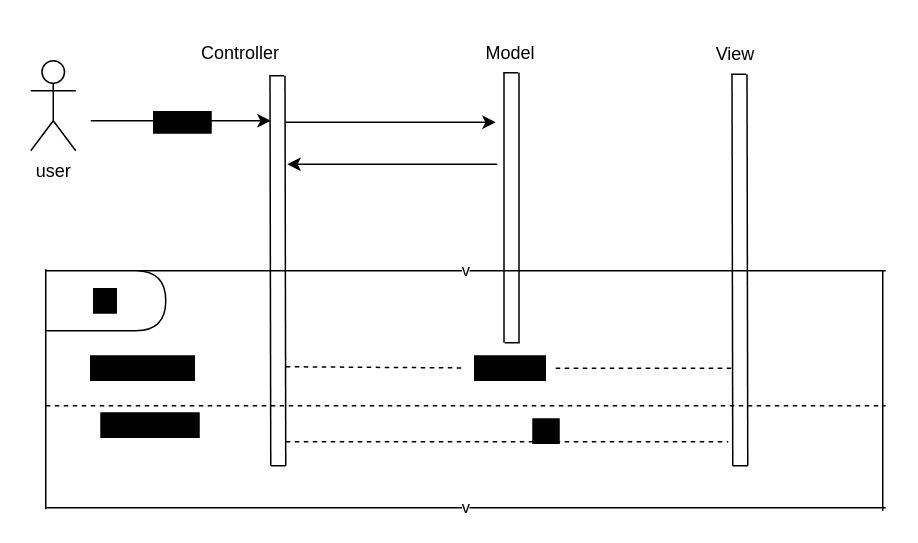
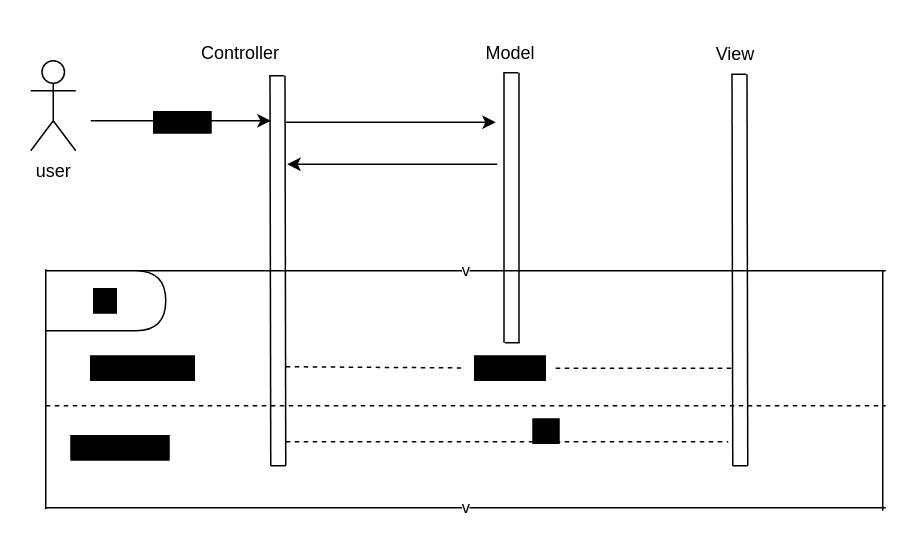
- <mxCell id="30" value="logvalid=fail" style="text;html=1;strokeColor=none;fillColor=none;align=center;verticalAlign=middle;whiteSpace=wrap;rounded=0;labelBackgroundColor=#000000;labelBorderColor=default;" vertex="1" parent="1"><mxGeometry x="70" y="268" width="60" height="30" as="geometry" /></mxCell>
+ <mxCell id="30" value="logvalid=fail" style="text;html=1;strokeColor=none;fillColor=none;align=center;verticalAlign=middle;whiteSpace=wrap;rounded=0;labelBackgroundColor=#000000;labelBorderColor=default;" vertex="1" parent="1"><mxGeometry x="50" y="283" width="60" height="30" as="geometry" /></mxCell>
